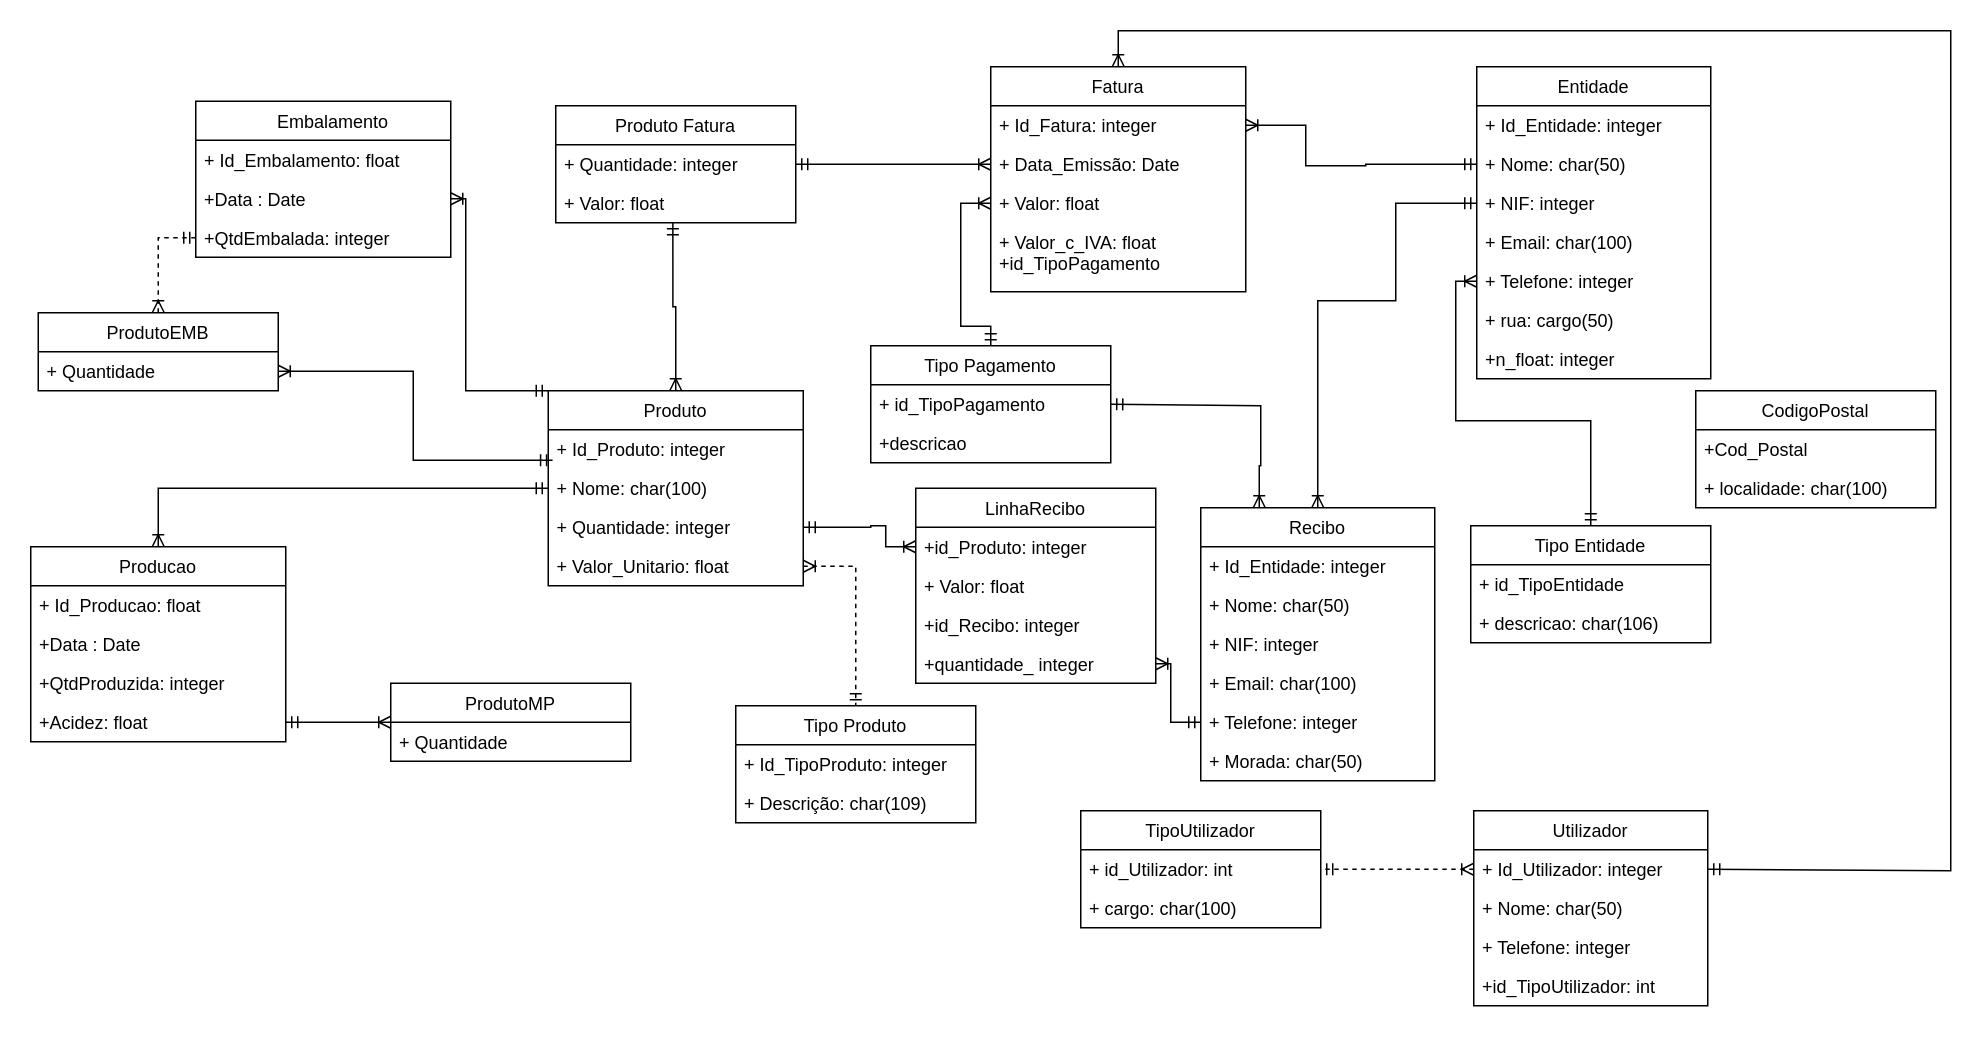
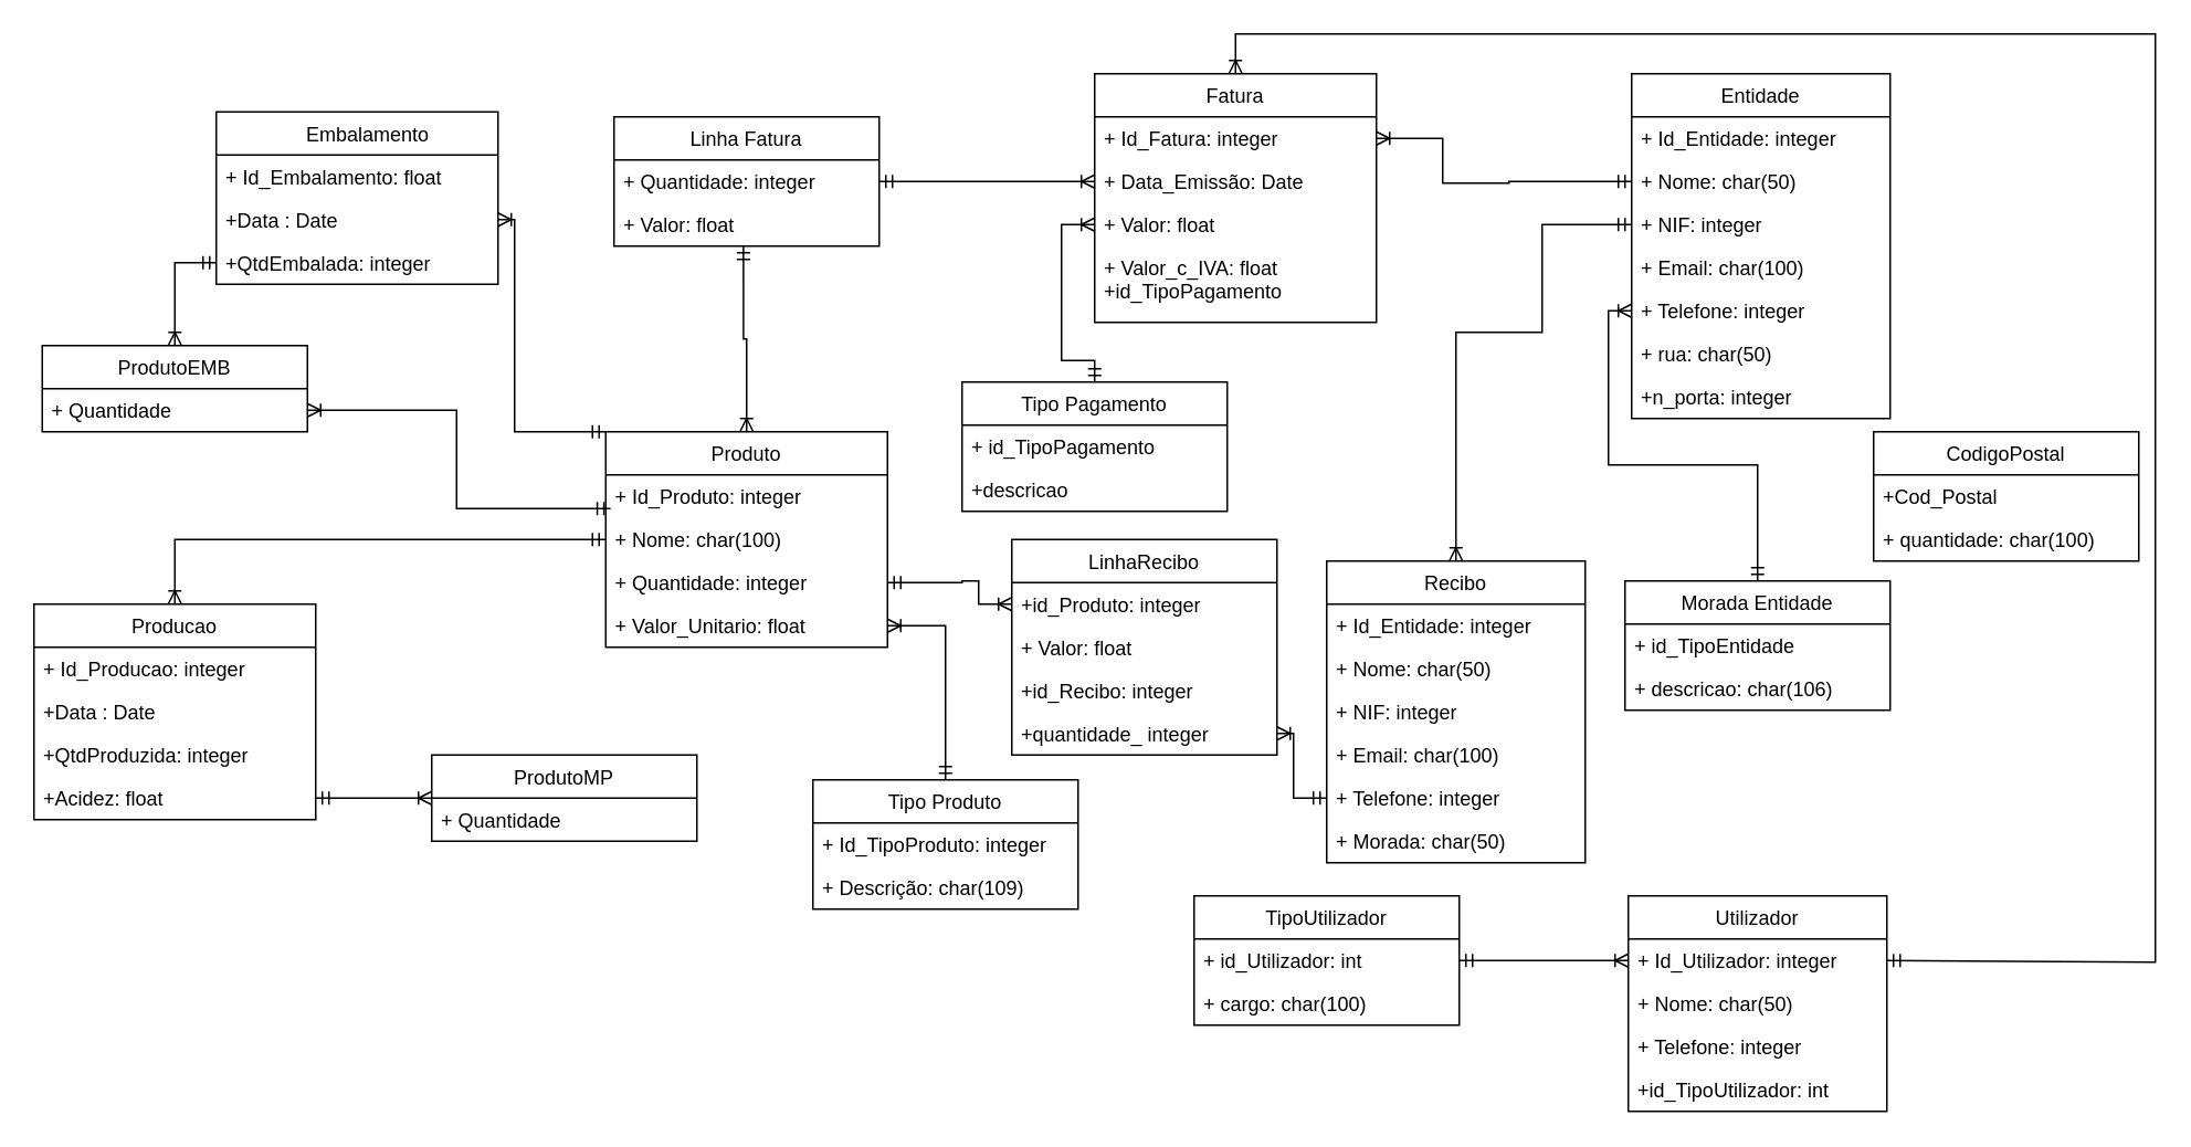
- <mxCell id="29" value="Produto Fatura" style="swimlane;fontStyle=0;childLayout=stackLayout;horizontal=1;startSize=26;fillColor=none;horizontalStack=0;resizeParent=1;resizeParentMax=0;resizeLast=0;collapsible=1;marginBottom=0;" parent="1" vertex="1"><mxGeometry x="370" y="70" width="160" height="78" as="geometry" /></mxCell>
+ <mxCell id="29" value="Linha Fatura" style="swimlane;fontStyle=0;childLayout=stackLayout;horizontal=1;startSize=26;fillColor=none;horizontalStack=0;resizeParent=1;resizeParentMax=0;resizeLast=0;collapsible=1;marginBottom=0;" parent="1" vertex="1"><mxGeometry x="370" y="70" width="160" height="78" as="geometry" /></mxCell>
- <mxCell id="49" style="edgeStyle=orthogonalEdgeStyle;rounded=0;orthogonalLoop=1;jettySize=auto;html=1;entryX=0;entryY=0.5;entryDx=0;entryDy=0;startArrow=ERoneToMany;startFill=0;endArrow=ERmandOne;endFill=0;dashed=1;" parent="1" source="50" target="55" edge="1"><mxGeometry relative="1" as="geometry"><mxPoint x="106.19" y="142.86" as="targetPoint" /><Array as="points"><mxPoint x="105" y="158" /></Array></mxGeometry></mxCell>
+ <mxCell id="49" style="edgeStyle=orthogonalEdgeStyle;rounded=0;orthogonalLoop=1;jettySize=auto;html=1;entryX=0;entryY=0.5;entryDx=0;entryDy=0;startArrow=ERoneToMany;startFill=0;endArrow=ERmandOne;endFill=0;" parent="1" source="50" target="55" edge="1"><mxGeometry relative="1" as="geometry"><mxPoint x="106.19" y="142.86" as="targetPoint" /><Array as="points"><mxPoint x="105" y="158" /></Array></mxGeometry></mxCell>
- <mxCell id="13" value="+ rua: cargo(50)" style="text;strokeColor=none;fillColor=none;align=left;verticalAlign=top;spacingLeft=4;spacingRight=4;overflow=hidden;rotatable=0;points=[[0,0.5],[1,0.5]];portConstraint=eastwest;" parent="7" vertex="1"><mxGeometry y="156" width="156" height="26" as="geometry" /></mxCell>
+ <mxCell id="13" value="+ rua: char(50)" style="text;strokeColor=none;fillColor=none;align=left;verticalAlign=top;spacingLeft=4;spacingRight=4;overflow=hidden;rotatable=0;points=[[0,0.5],[1,0.5]];portConstraint=eastwest;" parent="7" vertex="1"><mxGeometry y="156" width="156" height="26" as="geometry" /></mxCell>
- <mxCell id="14" value="+n_float: integer" style="text;strokeColor=none;fillColor=none;align=left;verticalAlign=top;spacingLeft=4;spacingRight=4;overflow=hidden;rotatable=0;points=[[0,0.5],[1,0.5]];portConstraint=eastwest;" parent="7" vertex="1"><mxGeometry y="182" width="156" height="26" as="geometry" /></mxCell>
+ <mxCell id="14" value="+n_porta: integer" style="text;strokeColor=none;fillColor=none;align=left;verticalAlign=top;spacingLeft=4;spacingRight=4;overflow=hidden;rotatable=0;points=[[0,0.5],[1,0.5]];portConstraint=eastwest;" parent="7" vertex="1"><mxGeometry y="182" width="156" height="26" as="geometry" /></mxCell>
- <mxCell id="83" style="edgeStyle=orthogonalEdgeStyle;rounded=0;orthogonalLoop=1;jettySize=auto;html=1;entryX=1;entryY=0.5;entryDx=0;entryDy=0;startArrow=ERoneToMany;startFill=0;endArrow=ERmandOne;endFill=0;exitX=0.25;exitY=0;exitDx=0;exitDy=0;" parent="1" source="63" target="27" edge="1"><mxGeometry relative="1" as="geometry"><mxPoint x="888" y="348" as="sourcePoint" /><mxPoint x="994" y="145" as="targetPoint" /><Array as="points"><mxPoint x="839" y="310" /><mxPoint x="840" y="310" /><mxPoint x="840" y="270" /></Array></mxGeometry></mxCell>
- <mxCell id="81" value="+ localidade: char(100)" style="text;strokeColor=none;fillColor=none;align=left;verticalAlign=top;spacingLeft=4;spacingRight=4;overflow=hidden;rotatable=0;points=[[0,0.5],[1,0.5]];portConstraint=eastwest;" parent="79" vertex="1"><mxGeometry y="52" width="160" height="26" as="geometry" /></mxCell>
+ <mxCell id="81" value="+ quantidade: char(100)" style="text;strokeColor=none;fillColor=none;align=left;verticalAlign=top;spacingLeft=4;spacingRight=4;overflow=hidden;rotatable=0;points=[[0,0.5],[1,0.5]];portConstraint=eastwest;" parent="79" vertex="1"><mxGeometry y="52" width="160" height="26" as="geometry" /></mxCell>
- <mxCell id="15" value="Tipo Entidade" style="swimlane;fontStyle=0;childLayout=stackLayout;horizontal=1;startSize=26;fillColor=none;horizontalStack=0;resizeParent=1;resizeParentMax=0;resizeLast=0;collapsible=1;marginBottom=0;" parent="1" vertex="1"><mxGeometry x="980" y="350" width="160" height="78" as="geometry" /></mxCell>
+ <mxCell id="15" value="Morada Entidade" style="swimlane;fontStyle=0;childLayout=stackLayout;horizontal=1;startSize=26;fillColor=none;horizontalStack=0;resizeParent=1;resizeParentMax=0;resizeLast=0;collapsible=1;marginBottom=0;" parent="1" vertex="1"><mxGeometry x="980" y="350" width="160" height="78" as="geometry" /></mxCell>
- <mxCell id="45" value="+ Id_Producao: float" style="text;strokeColor=none;fillColor=none;align=left;verticalAlign=top;spacingLeft=4;spacingRight=4;overflow=hidden;rotatable=0;points=[[0,0.5],[1,0.5]];portConstraint=eastwest;" parent="44" vertex="1"><mxGeometry y="26" width="170" height="26" as="geometry" /></mxCell>
+ <mxCell id="45" value="+ Id_Producao: integer" style="text;strokeColor=none;fillColor=none;align=left;verticalAlign=top;spacingLeft=4;spacingRight=4;overflow=hidden;rotatable=0;points=[[0,0.5],[1,0.5]];portConstraint=eastwest;" parent="44" vertex="1"><mxGeometry y="26" width="170" height="26" as="geometry" /></mxCell>
- <mxCell id="70" style="edgeStyle=orthogonalEdgeStyle;rounded=0;orthogonalLoop=1;jettySize=auto;html=1;entryX=0.5;entryY=0;entryDx=0;entryDy=0;startArrow=ERoneToMany;startFill=0;endArrow=ERmandOne;endFill=0;exitX=1;exitY=0.5;exitDx=0;exitDy=0;dashed=1;" parent="1" source="36" target="37" edge="1"><mxGeometry relative="1" as="geometry"><mxPoint x="350" y="465" as="sourcePoint" /><mxPoint x="375" y="387" as="targetPoint" /><Array as="points"><mxPoint x="570" y="377" /></Array></mxGeometry></mxCell>
+ <mxCell id="70" style="edgeStyle=orthogonalEdgeStyle;rounded=0;orthogonalLoop=1;jettySize=auto;html=1;entryX=0.5;entryY=0;entryDx=0;entryDy=0;startArrow=ERoneToMany;startFill=0;endArrow=ERmandOne;endFill=0;exitX=1;exitY=0.5;exitDx=0;exitDy=0;" parent="1" source="36" target="37" edge="1"><mxGeometry relative="1" as="geometry"><mxPoint x="350" y="465" as="sourcePoint" /><mxPoint x="375" y="387" as="targetPoint" /><Array as="points"><mxPoint x="570" y="377" /></Array></mxGeometry></mxCell>
- <mxCell id="61" style="edgeStyle=orthogonalEdgeStyle;rounded=0;orthogonalLoop=1;jettySize=auto;html=1;entryX=1;entryY=0.5;entryDx=0;entryDy=0;startArrow=ERoneToMany;startFill=0;endArrow=ERmandOne;endFill=0;exitX=0;exitY=0.5;exitDx=0;exitDy=0;dashed=1;" parent="1" source="19" target="24" edge="1"><mxGeometry relative="1" as="geometry"><mxPoint x="350" y="465" as="sourcePoint" /><mxPoint x="375" y="387" as="targetPoint" /></mxGeometry></mxCell>
+ <mxCell id="61" style="edgeStyle=orthogonalEdgeStyle;rounded=0;orthogonalLoop=1;jettySize=auto;html=1;entryX=1;entryY=0.5;entryDx=0;entryDy=0;startArrow=ERoneToMany;startFill=0;endArrow=ERmandOne;endFill=0;exitX=0;exitY=0.5;exitDx=0;exitDy=0;" parent="1" source="19" target="24" edge="1"><mxGeometry relative="1" as="geometry"><mxPoint x="350" y="465" as="sourcePoint" /><mxPoint x="375" y="387" as="targetPoint" /></mxGeometry></mxCell>
